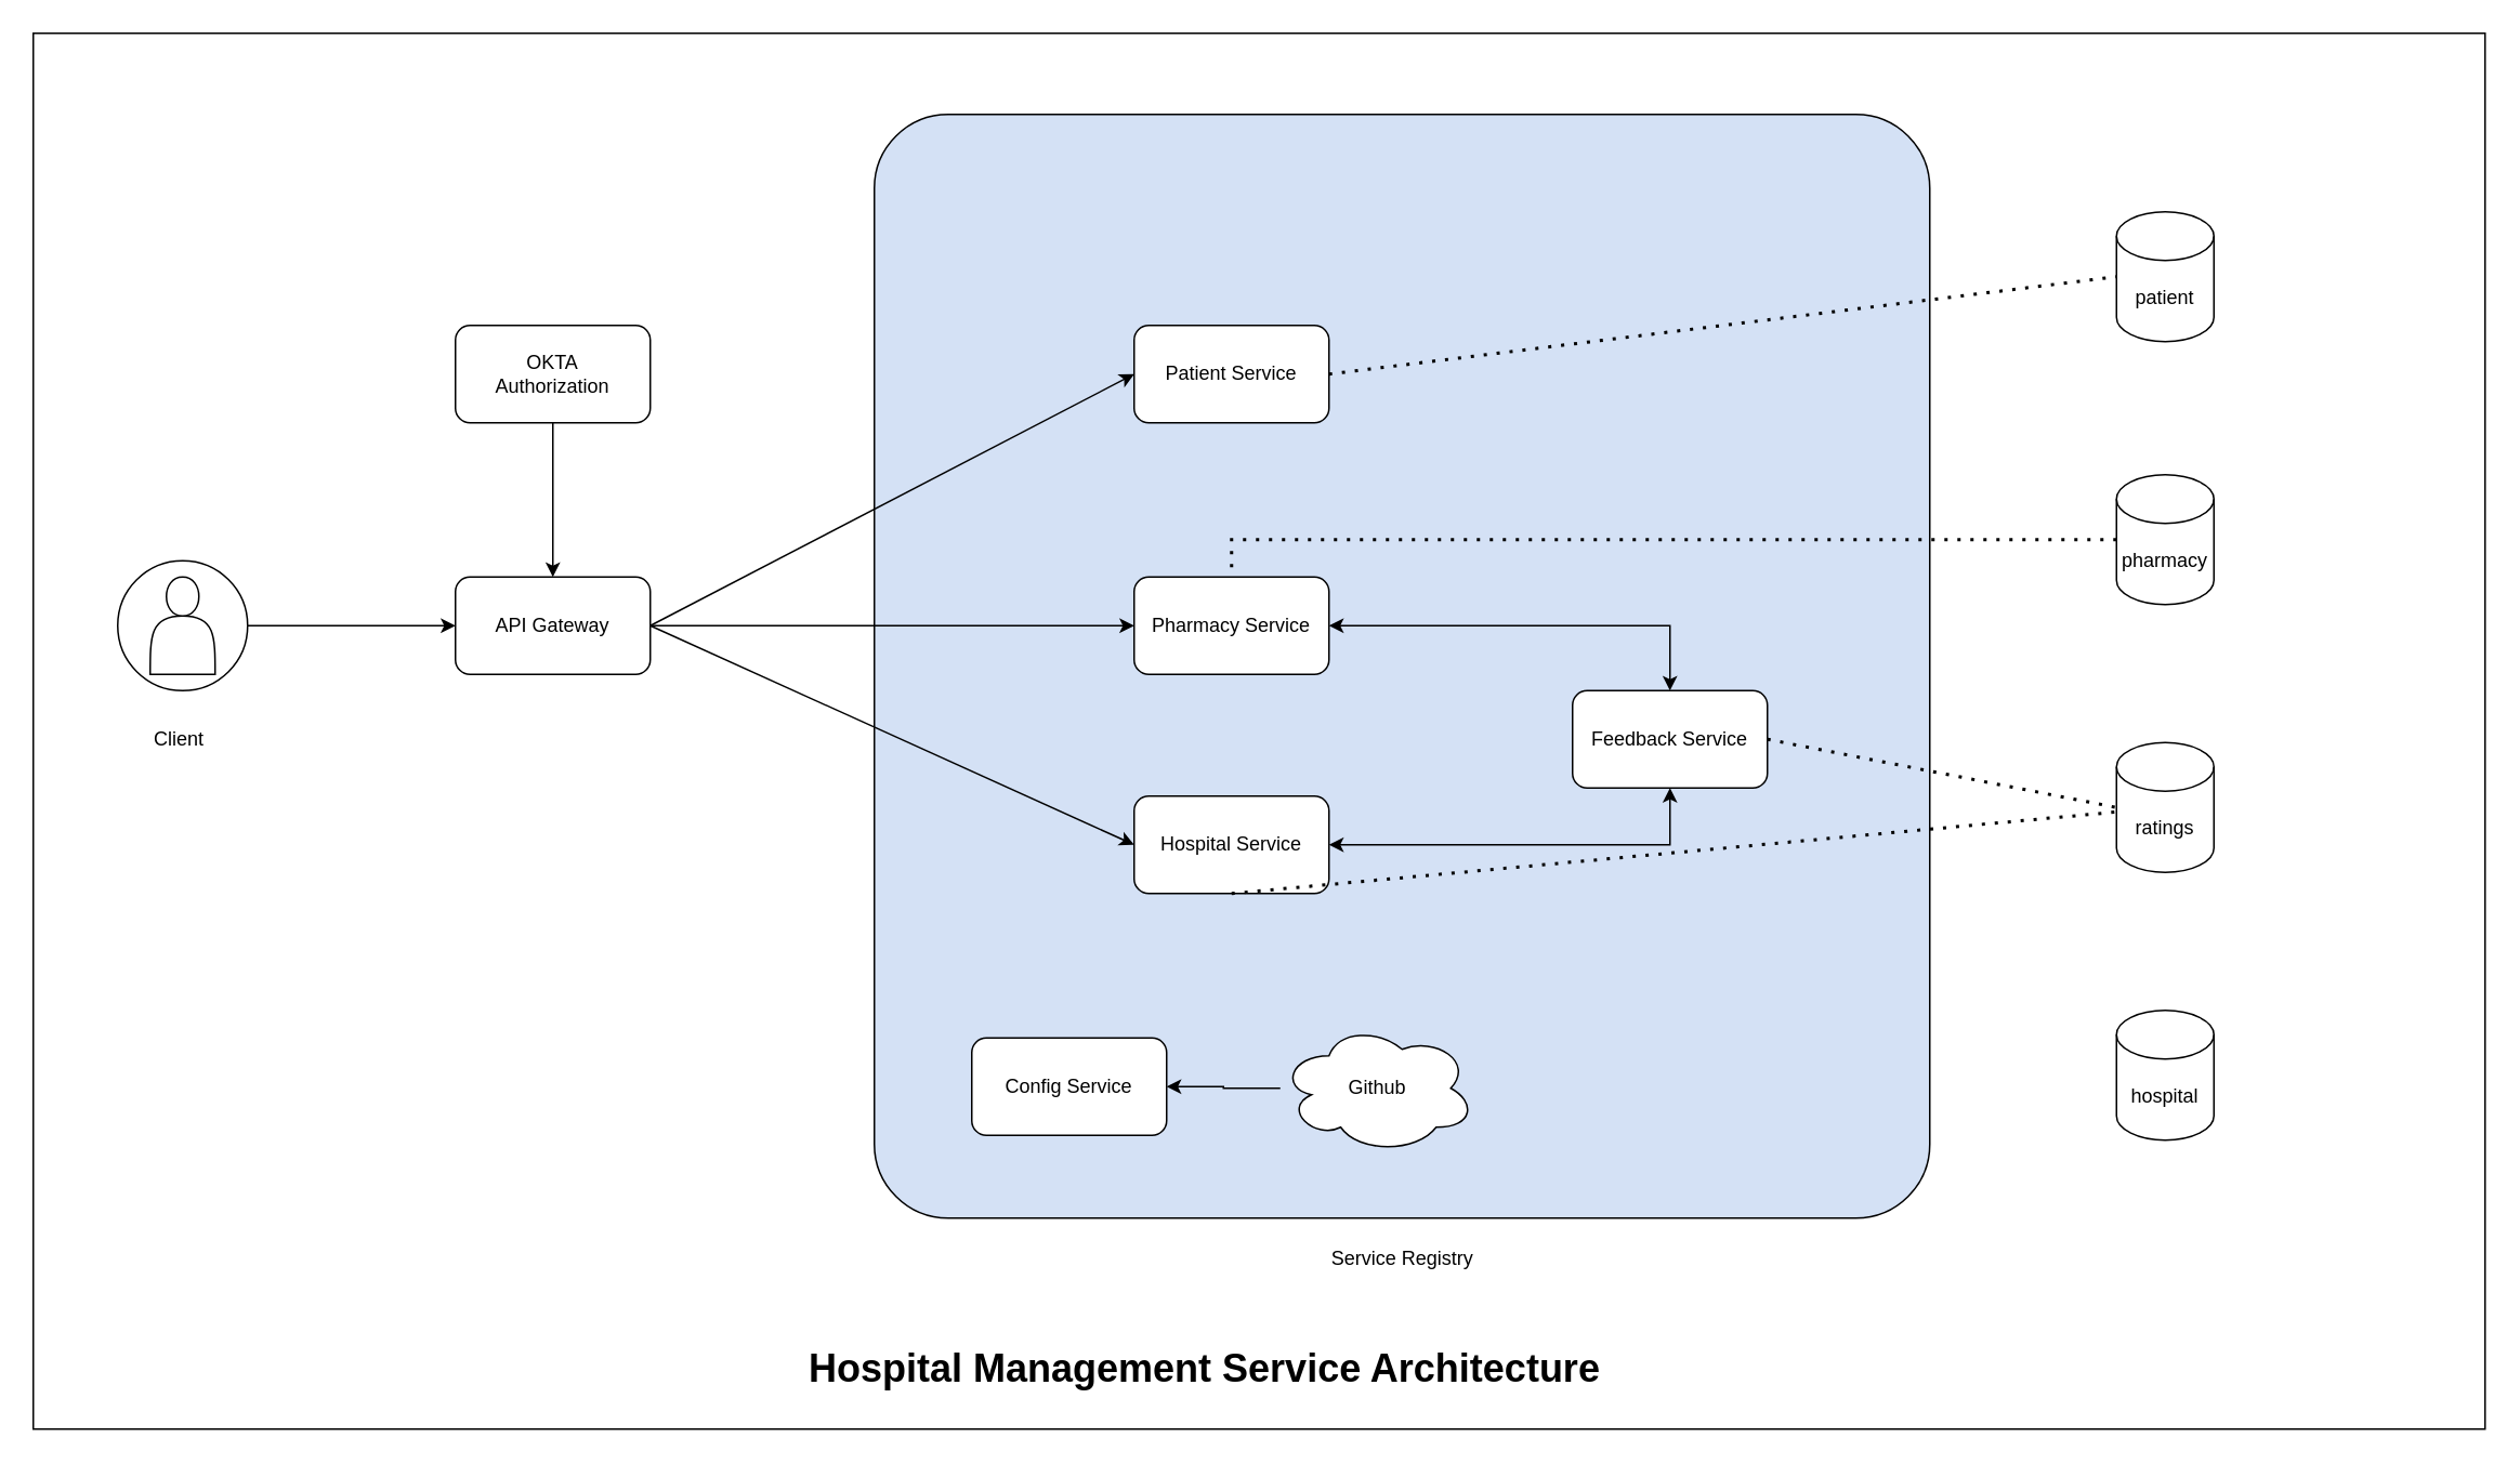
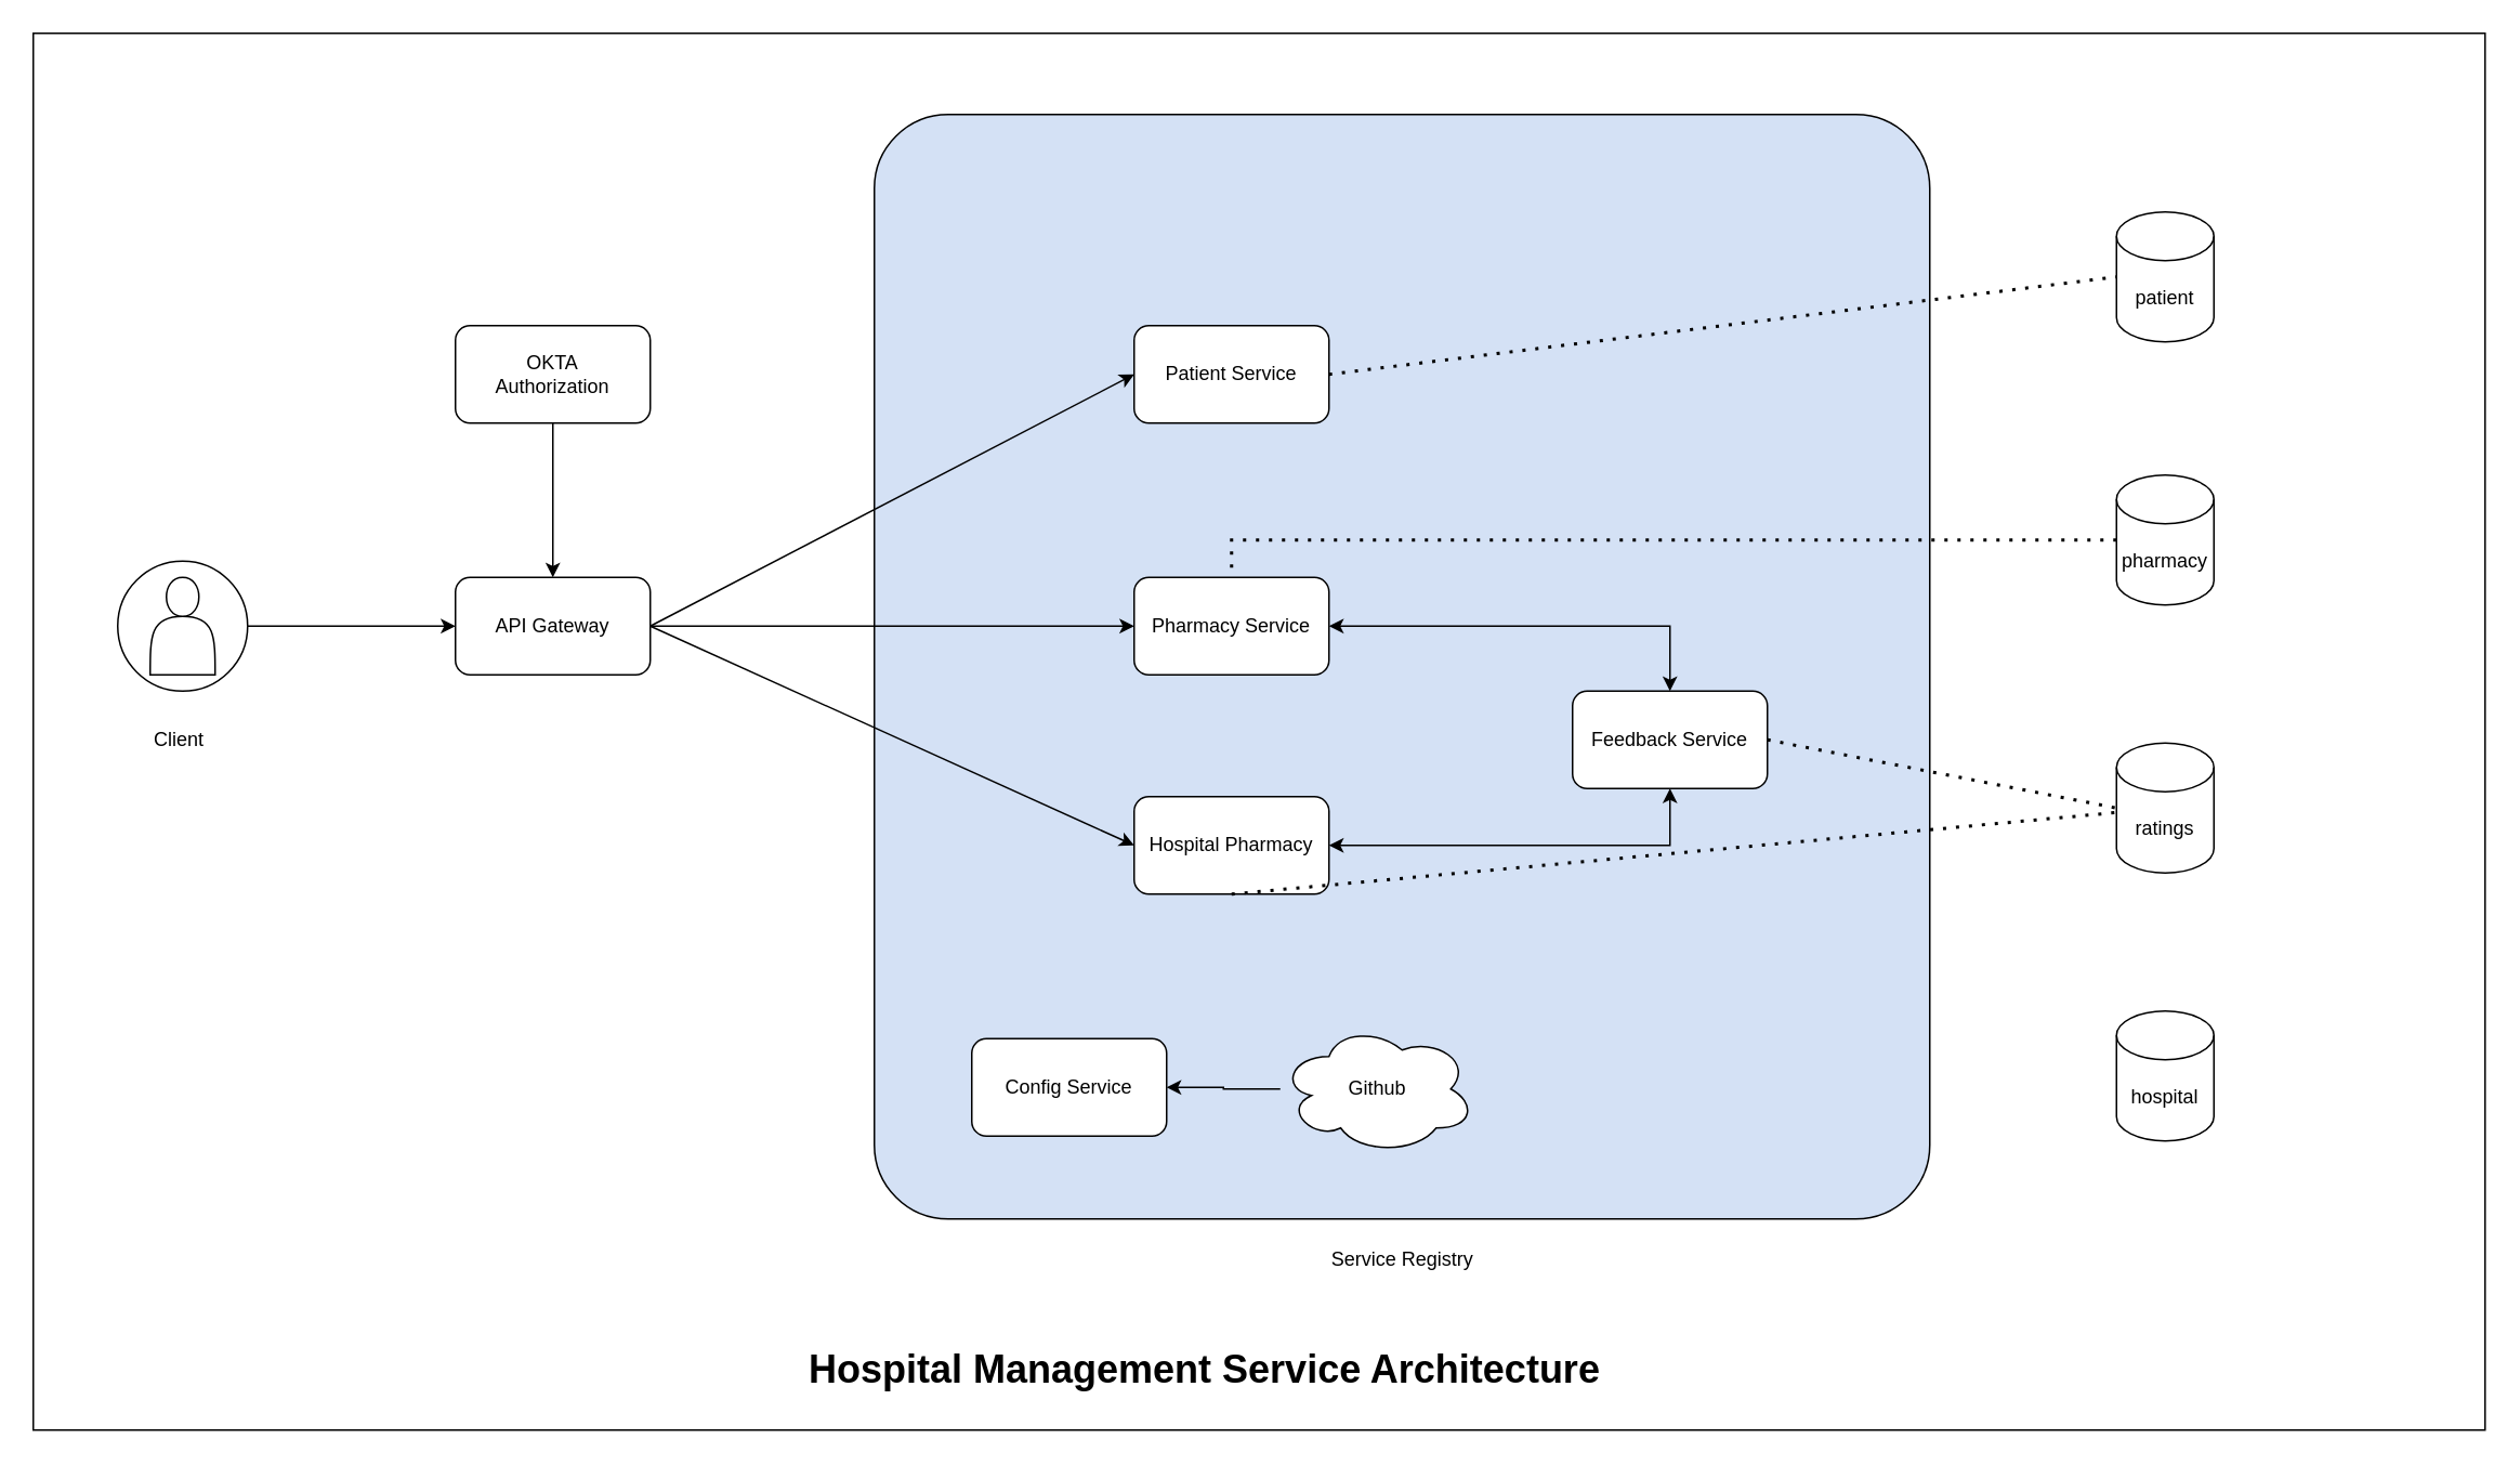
- <mxCell id="16" value="Hospital Service" style="rounded=1;whiteSpace=wrap;html=1;" parent="1" vertex="1"><mxGeometry x="698" y="490" width="120" height="60" as="geometry" /></mxCell>
+ <mxCell id="16" value="Hospital Pharmacy" style="rounded=1;whiteSpace=wrap;html=1;" parent="1" vertex="1"><mxGeometry x="698" y="490" width="120" height="60" as="geometry" /></mxCell>
